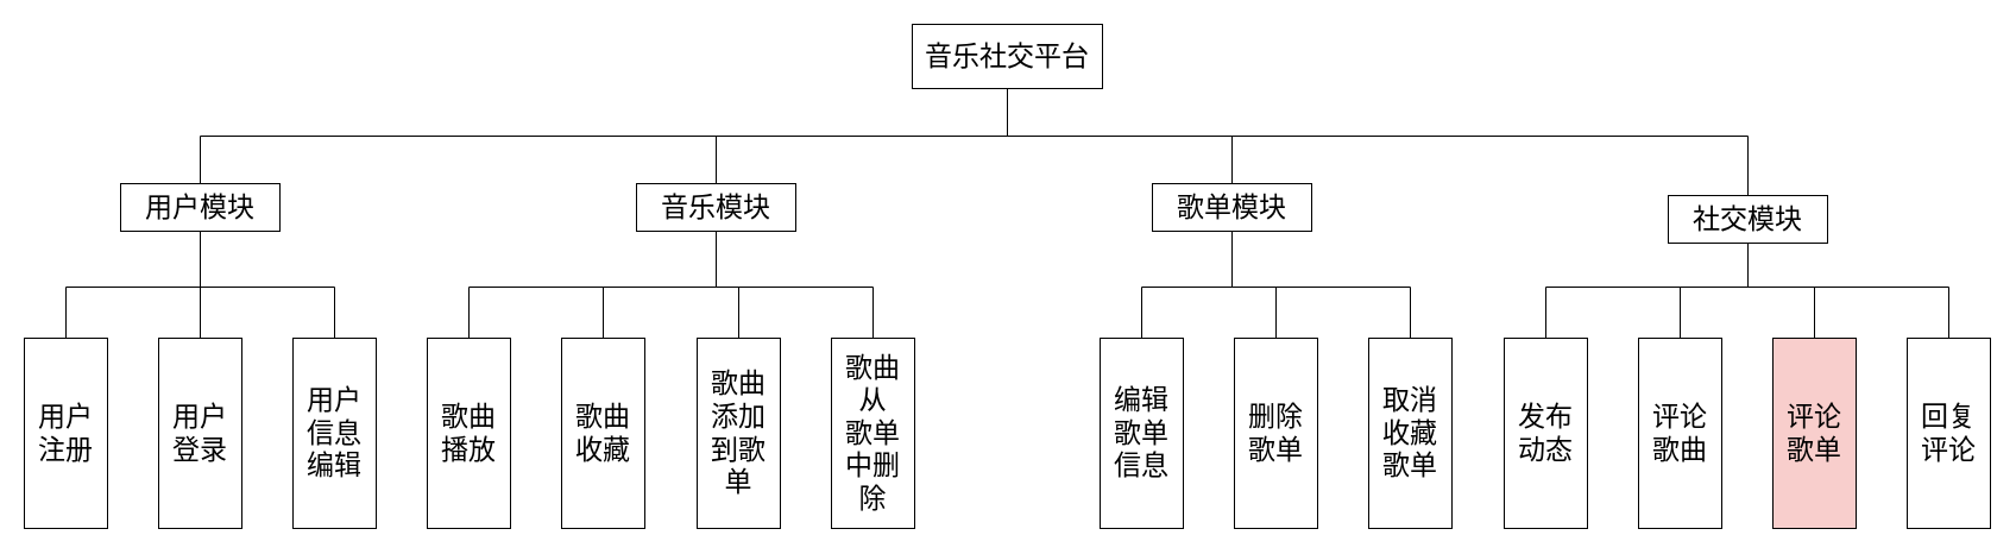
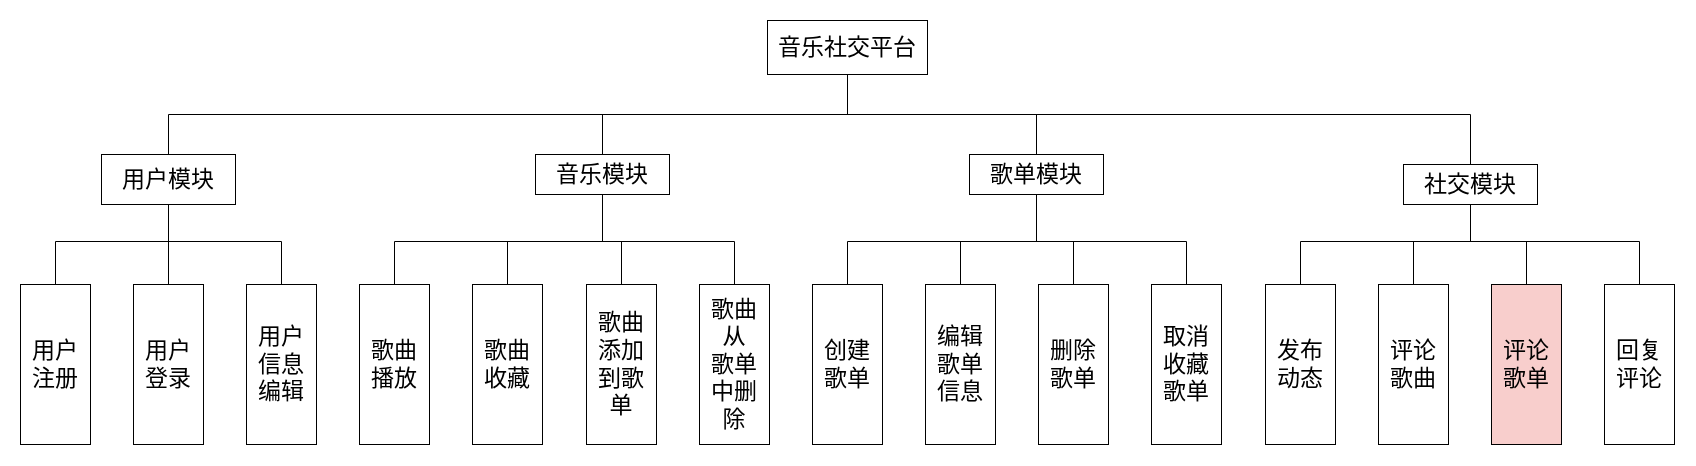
- <mxCell id="25" value="用户模块" style="rounded=0;whiteSpace=wrap;html=1;fontSize=23;" vertex="1" parent="1"><mxGeometry x="101" y="154" width="134" height="40" as="geometry" /></mxCell>
+ <mxCell id="25" value="用户模块" style="rounded=0;whiteSpace=wrap;html=1;fontSize=23;" vertex="1" parent="1"><mxGeometry x="101" y="154" width="134" height="50" as="geometry" /></mxCell>
+ <mxCell id="12" style="edgeStyle=orthogonalEdgeStyle;rounded=0;orthogonalLoop=1;jettySize=auto;html=1;exitX=0.5;exitY=1;exitDx=0;exitDy=0;entryX=0.5;entryY=0;entryDx=0;entryDy=0;fontSize=23;endArrow=none;endFill=0;" edge="1" parent="1" source="16" target="33"><mxGeometry relative="1" as="geometry"><Array as="points"><mxPoint x="1036" y="241" /><mxPoint x="847" y="241" /></Array></mxGeometry></mxCell>
+ <mxCell id="33" value="创建歌单" style="rounded=0;whiteSpace=wrap;html=1;fontSize=23;" vertex="1" parent="1"><mxGeometry x="812" y="284" width="70" height="160" as="geometry" /></mxCell>
